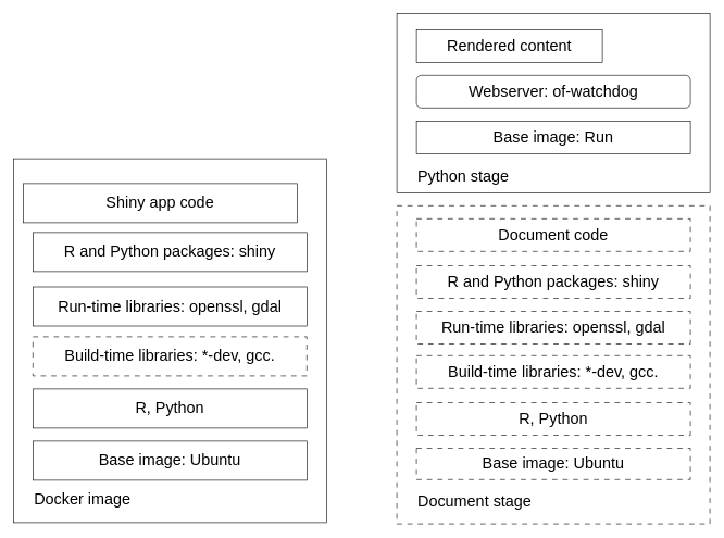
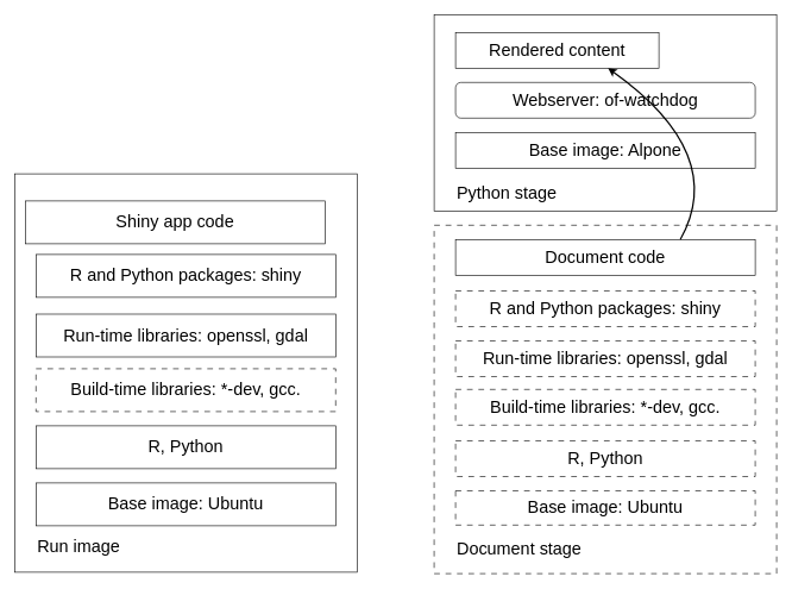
+ <mxCell id="23" value="" style="endArrow=classic;html=1;rounded=0;entryX=0.75;entryY=1;entryDx=0;entryDy=0;exitX=0.75;exitY=0;exitDx=0;exitDy=0;curved=1;strokeWidth=2;" parent="1" source="17" target="19" edge="1"><mxGeometry width="50" height="50" relative="1" as="geometry"><mxPoint x="990" y="335" as="sourcePoint" /><mxPoint x="1040" y="285" as="targetPoint" /><Array as="points"><mxPoint x="1020" y="215" /></Array></mxGeometry></mxCell>
- <mxCell id="22" value="&lt;font style=&quot;font-size: 24px;&quot;&gt;Base image: Run&lt;br&gt;&lt;/font&gt;" style="rounded=0;whiteSpace=wrap;html=1;" parent="1" vertex="1"><mxGeometry x="638" y="185" width="420" height="50" as="geometry" /></mxCell>
+ <mxCell id="22" value="&lt;font style=&quot;font-size: 24px;&quot;&gt;Base image: Alpone&lt;br&gt;&lt;/font&gt;" style="rounded=0;whiteSpace=wrap;html=1;" parent="1" vertex="1"><mxGeometry x="638" y="185" width="420" height="50" as="geometry" /></mxCell>
- <mxCell id="17" value="&lt;font style=&quot;font-size: 24px;&quot;&gt;Document code&lt;br&gt;&lt;/font&gt;" style="rounded=0;whiteSpace=wrap;html=1;dashed=1;dashPattern=8 8;" parent="1" vertex="1"><mxGeometry x="638" y="335" width="420" height="50" as="geometry" /></mxCell>
+ <mxCell id="17" value="&lt;font style=&quot;font-size: 24px;&quot;&gt;Document code&lt;br&gt;&lt;/font&gt;" style="rounded=0;whiteSpace=wrap;html=1;dashed=0;dashPattern=8 8;" parent="1" vertex="1"><mxGeometry x="638" y="335" width="420" height="50" as="geometry" /></mxCell>
- <mxCell id="10" value="&lt;div align=&quot;left&quot;&gt;&lt;font style=&quot;font-size: 24px;&quot;&gt;Docker image&lt;/font&gt;&lt;/div&gt;" style="text;html=1;align=left;verticalAlign=middle;whiteSpace=wrap;rounded=0;" parent="1" vertex="1"><mxGeometry x="50" y="751" width="220" height="30" as="geometry" /></mxCell>
+ <mxCell id="10" value="&lt;div align=&quot;left&quot;&gt;&lt;font style=&quot;font-size: 24px;&quot;&gt;Run image&lt;/font&gt;&lt;/div&gt;" style="text;html=1;align=left;verticalAlign=middle;whiteSpace=wrap;rounded=0;" parent="1" vertex="1"><mxGeometry x="50" y="751" width="220" height="30" as="geometry" /></mxCell>
